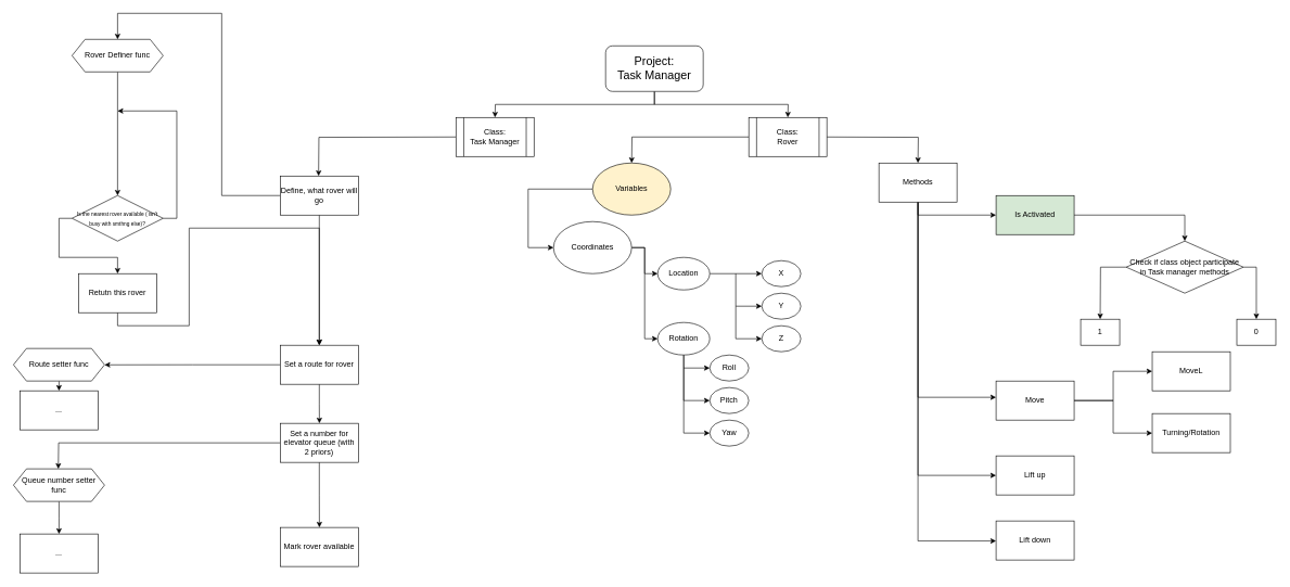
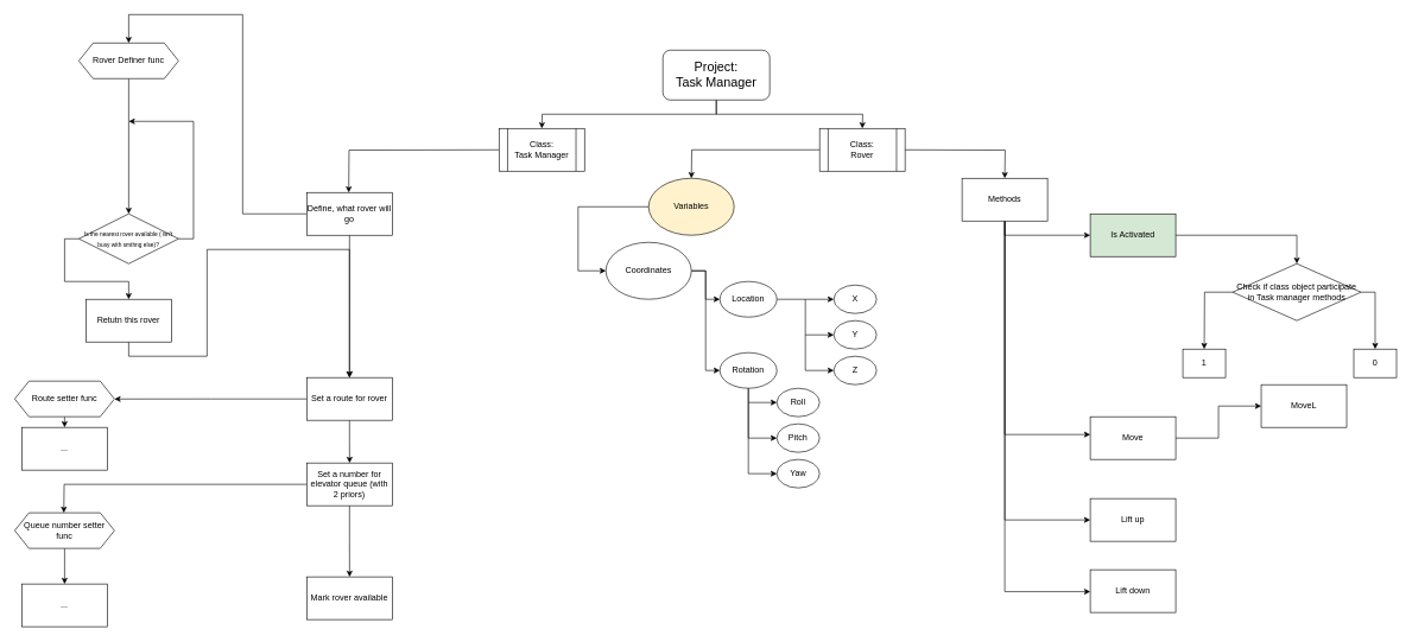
- <mxCell id="65" style="edgeStyle=orthogonalEdgeStyle;rounded=0;orthogonalLoop=1;jettySize=auto;html=1;exitX=1;exitY=0.5;exitDx=0;exitDy=0;entryX=0;entryY=0.5;entryDx=0;entryDy=0;" edge="1" parent="1" source="66" target="70"><mxGeometry relative="1" as="geometry"><mxPoint x="1770" y="640" as="targetPoint" /><Array as="points"><mxPoint x="1710" y="615" /><mxPoint x="1710" y="665" /></Array></mxGeometry></mxCell>
- <mxCell id="70" value="Turning/Rotation" style="rounded=0;whiteSpace=wrap;html=1;" vertex="1" parent="1"><mxGeometry x="1770" y="635" width="120" height="60" as="geometry" /></mxCell>
